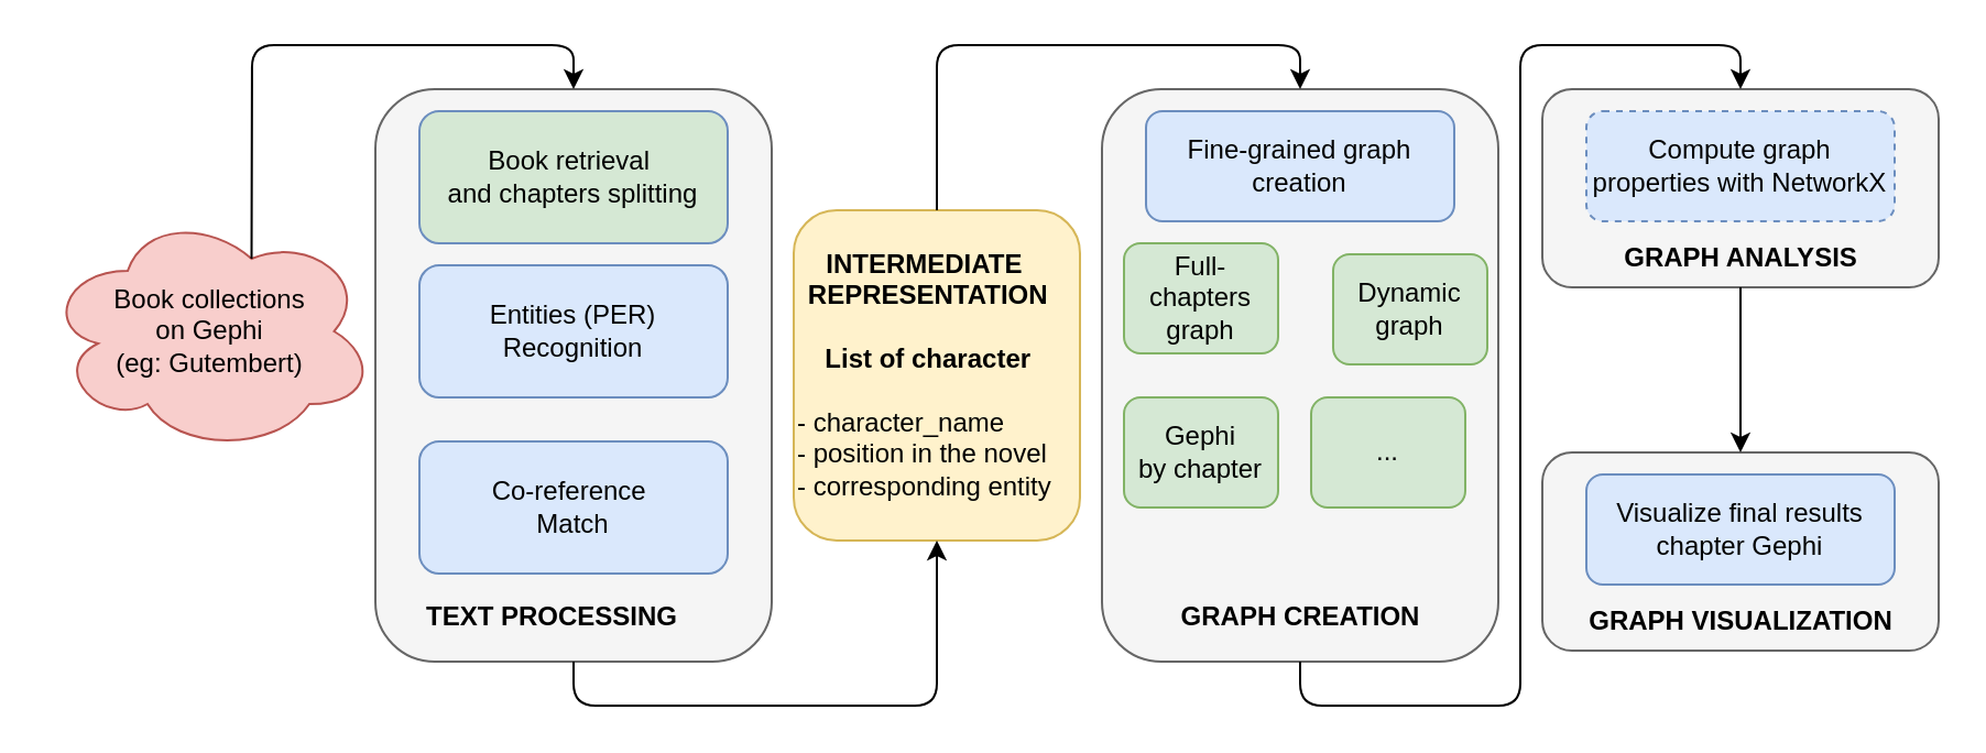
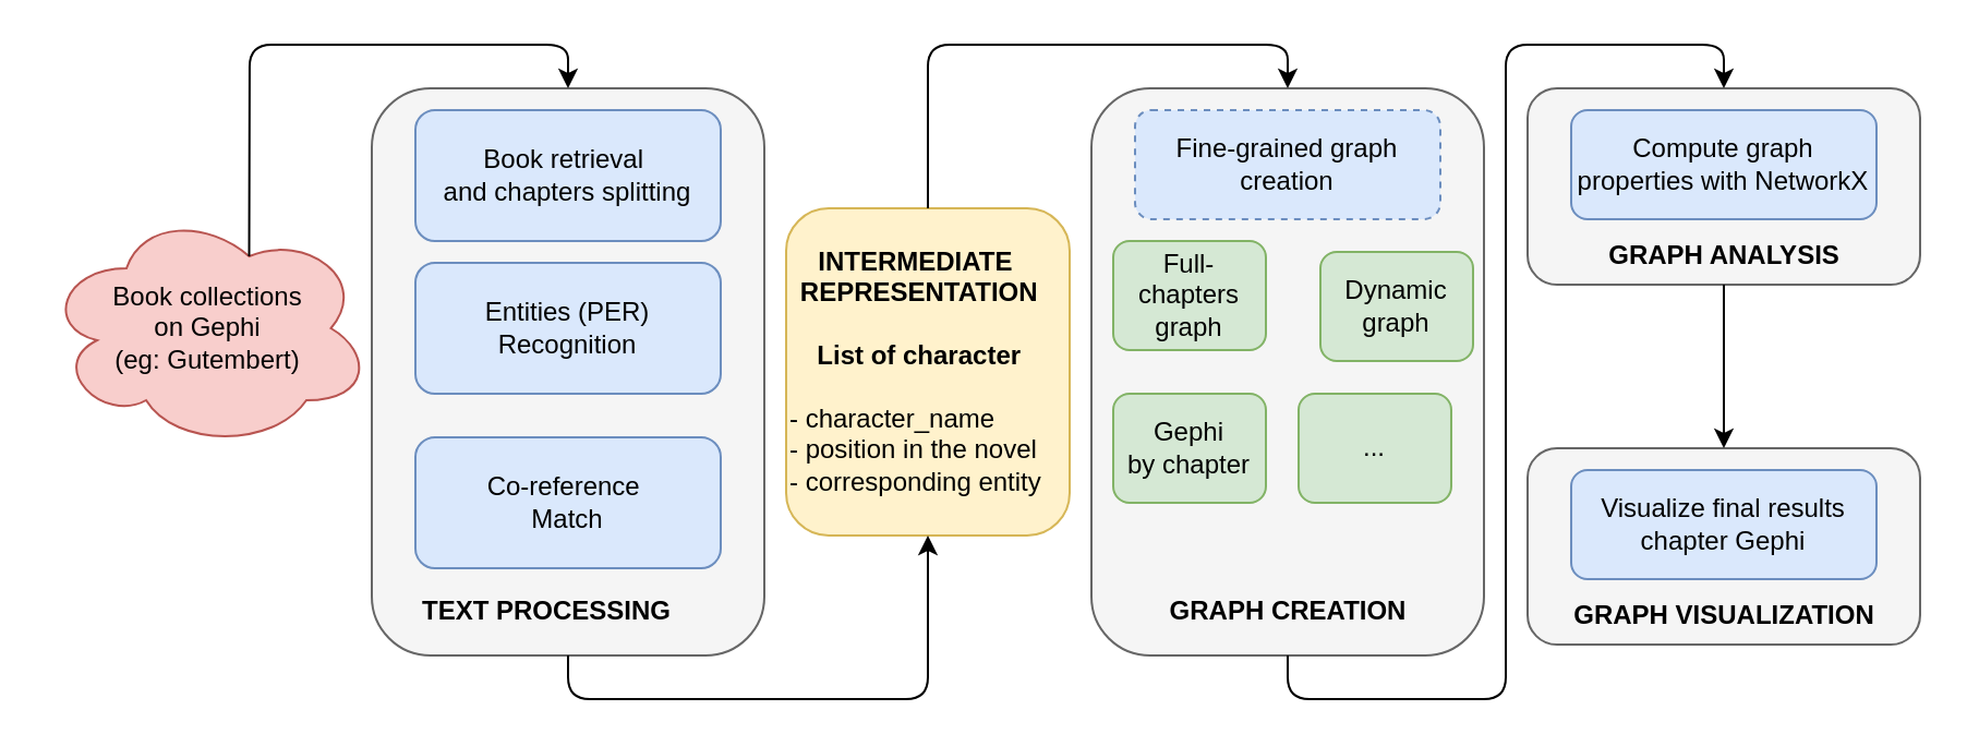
- <mxCell id="11" value="Fine-grained graph&lt;br&gt;creation" style="rounded=1;whiteSpace=wrap;html=1;fillColor=#dae8fc;strokeColor=#6c8ebf;" vertex="1" parent="1"><mxGeometry x="520" y="50" width="140" height="50" as="geometry" /></mxCell>
+ <mxCell id="11" value="Fine-grained graph&lt;br&gt;creation" style="rounded=1;whiteSpace=wrap;html=1;fillColor=#dae8fc;strokeColor=#6c8ebf;dashed=1;" vertex="1" parent="1"><mxGeometry x="520" y="50" width="140" height="50" as="geometry" /></mxCell>
- <mxCell id="18" value="Compute graph properties with NetworkX" style="rounded=1;whiteSpace=wrap;html=1;fillColor=#dae8fc;strokeColor=#6c8ebf;dashed=1;" vertex="1" parent="1"><mxGeometry x="720" y="50" width="140" height="50" as="geometry" /></mxCell>
+ <mxCell id="18" value="Compute graph properties with NetworkX" style="rounded=1;whiteSpace=wrap;html=1;fillColor=#dae8fc;strokeColor=#6c8ebf;" vertex="1" parent="1"><mxGeometry x="720" y="50" width="140" height="50" as="geometry" /></mxCell>
- <mxCell id="5" value="Book retrieval&amp;nbsp;&lt;br&gt;and chapters splitting" style="rounded=1;whiteSpace=wrap;html=1;fillColor=#d5e8d4;strokeColor=#6c8ebf;" vertex="1" parent="1"><mxGeometry x="190" y="50" width="140" height="60" as="geometry" /></mxCell>
+ <mxCell id="5" value="Book retrieval&amp;nbsp;&lt;br&gt;and chapters splitting" style="rounded=1;whiteSpace=wrap;html=1;fillColor=#dae8fc;strokeColor=#6c8ebf;" vertex="1" parent="1"><mxGeometry x="190" y="50" width="140" height="60" as="geometry" /></mxCell>
